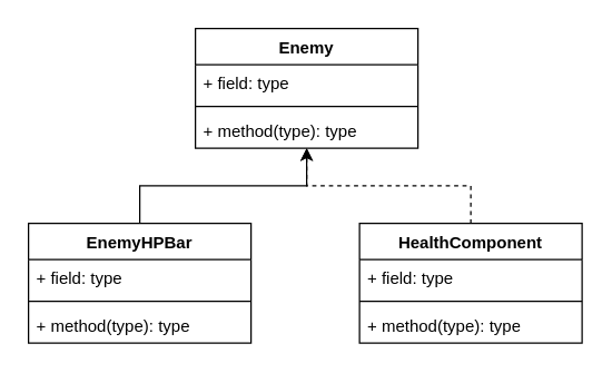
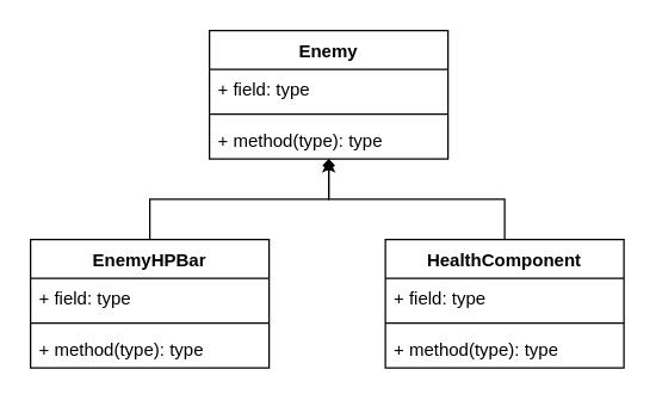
- <mxCell id="6" style="edgeStyle=orthogonalEdgeStyle;rounded=0;orthogonalLoop=1;jettySize=auto;html=1;" edge="1" parent="1" source="7" target="2"><mxGeometry relative="1" as="geometry" /></mxCell>
+ <mxCell id="6" style="edgeStyle=orthogonalEdgeStyle;rounded=0;orthogonalLoop=1;jettySize=auto;html=1;endArrow=diamond;" edge="1" parent="1" source="7" target="2"><mxGeometry relative="1" as="geometry" /></mxCell>
- <mxCell id="11" style="edgeStyle=orthogonalEdgeStyle;rounded=0;orthogonalLoop=1;jettySize=auto;html=1;dashed=1;" edge="1" parent="1" source="12" target="2"><mxGeometry relative="1" as="geometry" /></mxCell>
+ <mxCell id="11" style="edgeStyle=orthogonalEdgeStyle;rounded=0;orthogonalLoop=1;jettySize=auto;html=1;" edge="1" parent="1" source="12" target="2"><mxGeometry relative="1" as="geometry" /></mxCell>
